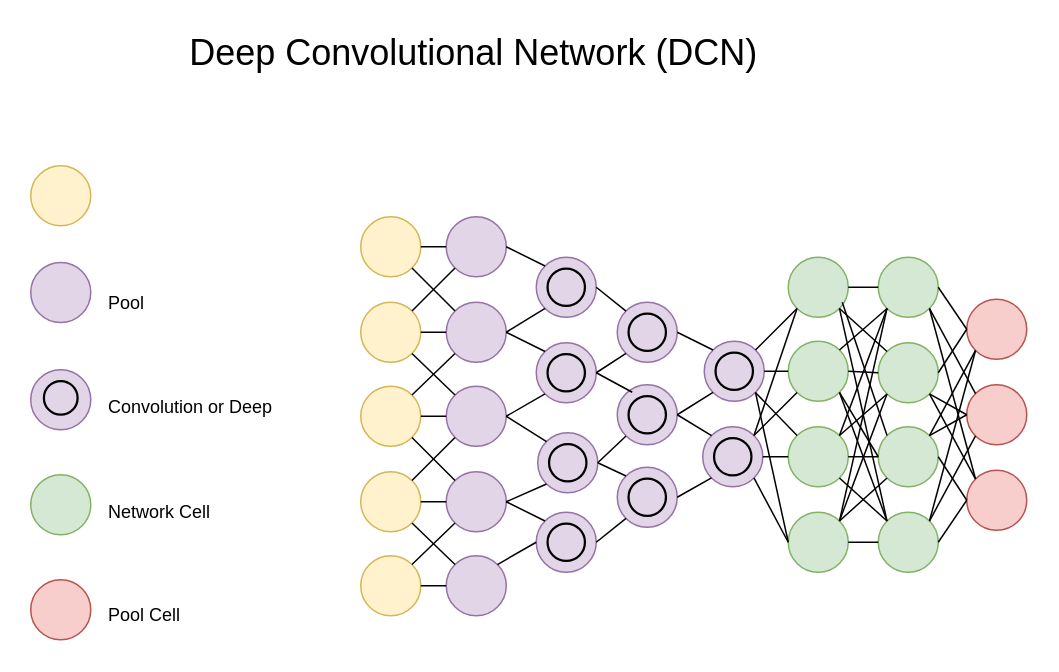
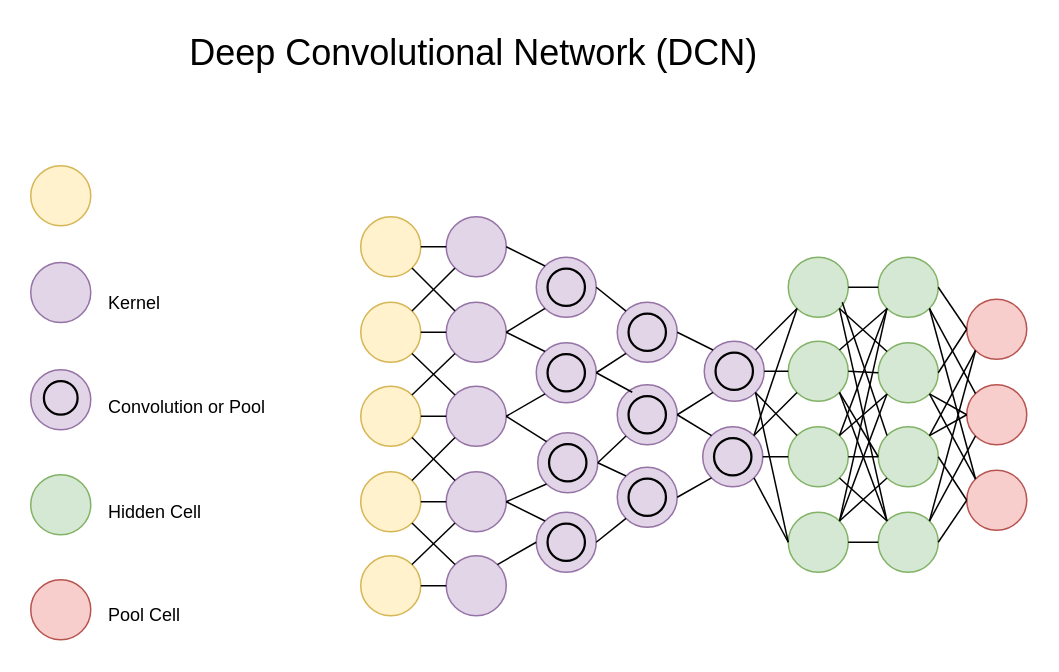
- <mxCell id="135" value="&lt;font style=&quot;font-size: 12px;&quot;&gt;Pool&lt;/font&gt;" style="text;html=1;strokeColor=none;fillColor=none;align=left;verticalAlign=middle;whiteSpace=wrap;rounded=0;shadow=1;strokeWidth=1.5;fontSize=24;" parent="121" vertex="1"><mxGeometry x="50" y="73" width="130" height="30" as="geometry" /></mxCell>
+ <mxCell id="135" value="&lt;font style=&quot;font-size: 12px;&quot;&gt;Kernel&lt;/font&gt;" style="text;html=1;strokeColor=none;fillColor=none;align=left;verticalAlign=middle;whiteSpace=wrap;rounded=0;shadow=1;strokeWidth=1.5;fontSize=24;" parent="121" vertex="1"><mxGeometry x="50" y="73" width="130" height="30" as="geometry" /></mxCell>
- <mxCell id="131" value="&lt;font style=&quot;font-size: 12px;&quot;&gt;Convolution or Deep&lt;/font&gt;" style="text;html=1;strokeColor=none;fillColor=none;align=left;verticalAlign=middle;whiteSpace=wrap;rounded=0;shadow=1;strokeWidth=1.5;fontSize=24;" parent="121" vertex="1"><mxGeometry x="50" y="142" width="130" height="30" as="geometry" /></mxCell>
+ <mxCell id="131" value="&lt;font style=&quot;font-size: 12px;&quot;&gt;Convolution or Pool&lt;/font&gt;" style="text;html=1;strokeColor=none;fillColor=none;align=left;verticalAlign=middle;whiteSpace=wrap;rounded=0;shadow=1;strokeWidth=1.5;fontSize=24;" parent="121" vertex="1"><mxGeometry x="50" y="142" width="130" height="30" as="geometry" /></mxCell>
- <mxCell id="130" value="&lt;font style=&quot;font-size: 12px;&quot;&gt;Network Cell&lt;/font&gt;" style="text;html=1;strokeColor=none;fillColor=none;align=left;verticalAlign=middle;whiteSpace=wrap;rounded=0;shadow=1;strokeWidth=1.5;fontSize=24;" parent="121" vertex="1"><mxGeometry x="50" y="212" width="130" height="30" as="geometry" /></mxCell>
+ <mxCell id="130" value="&lt;font style=&quot;font-size: 12px;&quot;&gt;Hidden Cell&lt;/font&gt;" style="text;html=1;strokeColor=none;fillColor=none;align=left;verticalAlign=middle;whiteSpace=wrap;rounded=0;shadow=1;strokeWidth=1.5;fontSize=24;" parent="121" vertex="1"><mxGeometry x="50" y="212" width="130" height="30" as="geometry" /></mxCell>
